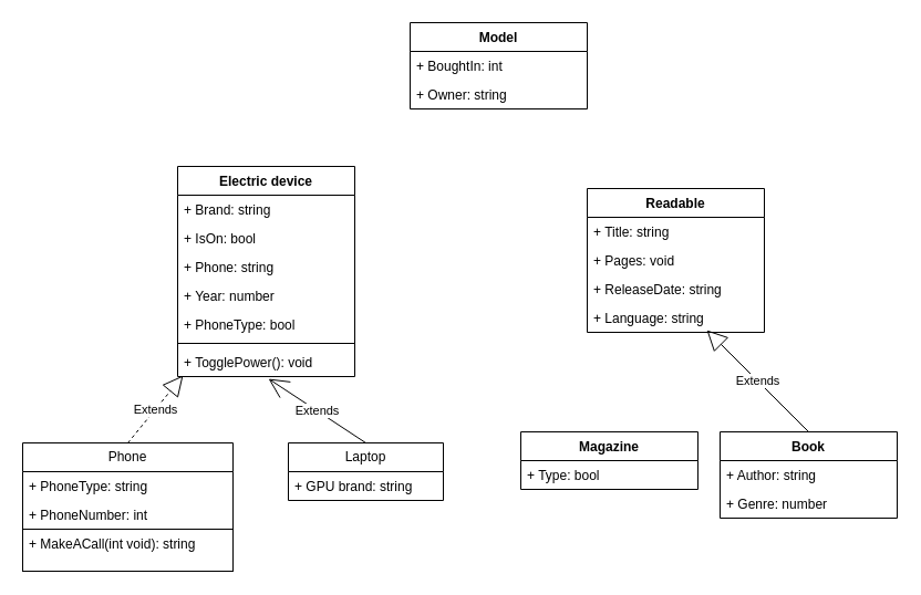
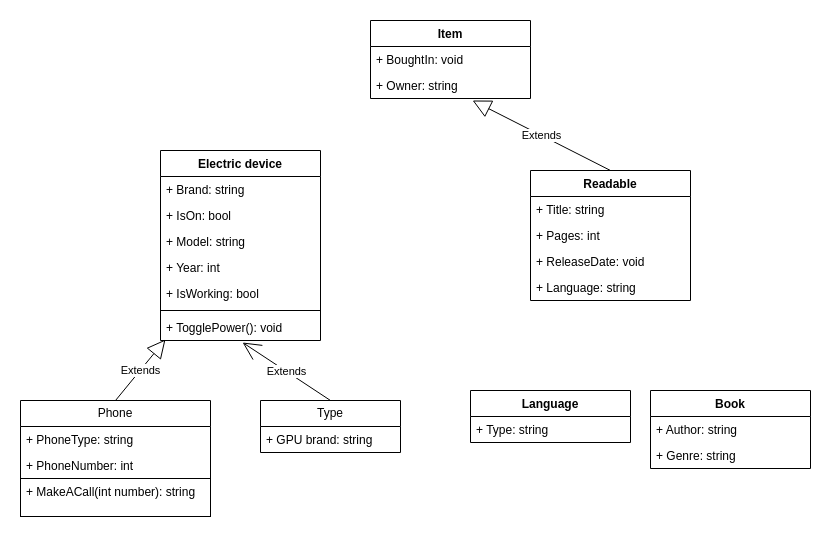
- <mxCell id="2" value="Model" style="swimlane;fontStyle=1;align=center;verticalAlign=top;childLayout=stackLayout;horizontal=1;startSize=26;horizontalStack=0;resizeParent=1;resizeParentMax=0;resizeLast=0;collapsible=1;marginBottom=0;whiteSpace=wrap;html=1;" vertex="1" parent="1"><mxGeometry x="370" y="20" width="160" height="78" as="geometry" /></mxCell>
+ <mxCell id="2" value="Item" style="swimlane;fontStyle=1;align=center;verticalAlign=top;childLayout=stackLayout;horizontal=1;startSize=26;horizontalStack=0;resizeParent=1;resizeParentMax=0;resizeLast=0;collapsible=1;marginBottom=0;whiteSpace=wrap;html=1;" vertex="1" parent="1"><mxGeometry x="370" y="20" width="160" height="78" as="geometry" /></mxCell>
- <mxCell id="3" value="+ BoughtIn: int" style="text;strokeColor=none;fillColor=none;align=left;verticalAlign=top;spacingLeft=4;spacingRight=4;overflow=hidden;rotatable=0;points=[[0,0.5],[1,0.5]];portConstraint=eastwest;whiteSpace=wrap;html=1;" vertex="1" parent="2"><mxGeometry y="26" width="160" height="26" as="geometry" /></mxCell>
+ <mxCell id="3" value="+ BoughtIn: void" style="text;strokeColor=none;fillColor=none;align=left;verticalAlign=top;spacingLeft=4;spacingRight=4;overflow=hidden;rotatable=0;points=[[0,0.5],[1,0.5]];portConstraint=eastwest;whiteSpace=wrap;html=1;" vertex="1" parent="2"><mxGeometry y="26" width="160" height="26" as="geometry" /></mxCell>
+ <mxCell id="32" value="Extends" style="endArrow=block;endSize=16;endFill=0;html=1;rounded=0;entryX=0.638;entryY=1.077;entryDx=0;entryDy=0;entryPerimeter=0;exitX=0.5;exitY=0;exitDx=0;exitDy=0;" edge="1" parent="1" source="13" target="4"><mxGeometry width="160" relative="1" as="geometry"><mxPoint x="300" y="210" as="sourcePoint" /><mxPoint x="473.04" y="131.012" as="targetPoint" /></mxGeometry></mxCell>
- <mxCell id="15" value="+ Pages: void" style="text;strokeColor=none;fillColor=none;align=left;verticalAlign=top;spacingLeft=4;spacingRight=4;overflow=hidden;rotatable=0;points=[[0,0.5],[1,0.5]];portConstraint=eastwest;whiteSpace=wrap;html=1;" vertex="1" parent="13"><mxGeometry y="52" width="160" height="26" as="geometry" /></mxCell>
+ <mxCell id="15" value="+ Pages: int" style="text;strokeColor=none;fillColor=none;align=left;verticalAlign=top;spacingLeft=4;spacingRight=4;overflow=hidden;rotatable=0;points=[[0,0.5],[1,0.5]];portConstraint=eastwest;whiteSpace=wrap;html=1;" vertex="1" parent="13"><mxGeometry y="52" width="160" height="26" as="geometry" /></mxCell>
- <mxCell id="8" value="+ Phone: string" style="text;strokeColor=none;fillColor=none;align=left;verticalAlign=top;spacingLeft=4;spacingRight=4;overflow=hidden;rotatable=0;points=[[0,0.5],[1,0.5]];portConstraint=eastwest;whiteSpace=wrap;html=1;" vertex="1" parent="5"><mxGeometry y="78" width="160" height="26" as="geometry" /></mxCell>
+ <mxCell id="8" value="+ Model: string" style="text;strokeColor=none;fillColor=none;align=left;verticalAlign=top;spacingLeft=4;spacingRight=4;overflow=hidden;rotatable=0;points=[[0,0.5],[1,0.5]];portConstraint=eastwest;whiteSpace=wrap;html=1;" vertex="1" parent="5"><mxGeometry y="78" width="160" height="26" as="geometry" /></mxCell>
- <mxCell id="16" value="+ ReleaseDate: string" style="text;strokeColor=none;fillColor=none;align=left;verticalAlign=top;spacingLeft=4;spacingRight=4;overflow=hidden;rotatable=0;points=[[0,0.5],[1,0.5]];portConstraint=eastwest;whiteSpace=wrap;html=1;" vertex="1" parent="13"><mxGeometry y="78" width="160" height="26" as="geometry" /></mxCell>
+ <mxCell id="16" value="+ ReleaseDate: void" style="text;strokeColor=none;fillColor=none;align=left;verticalAlign=top;spacingLeft=4;spacingRight=4;overflow=hidden;rotatable=0;points=[[0,0.5],[1,0.5]];portConstraint=eastwest;whiteSpace=wrap;html=1;" vertex="1" parent="13"><mxGeometry y="78" width="160" height="26" as="geometry" /></mxCell>
- <mxCell id="9" value="+ Year: number" style="text;strokeColor=none;fillColor=none;align=left;verticalAlign=top;spacingLeft=4;spacingRight=4;overflow=hidden;rotatable=0;points=[[0,0.5],[1,0.5]];portConstraint=eastwest;whiteSpace=wrap;html=1;" vertex="1" parent="5"><mxGeometry y="104" width="160" height="26" as="geometry" /></mxCell>
+ <mxCell id="9" value="+ Year: int" style="text;strokeColor=none;fillColor=none;align=left;verticalAlign=top;spacingLeft=4;spacingRight=4;overflow=hidden;rotatable=0;points=[[0,0.5],[1,0.5]];portConstraint=eastwest;whiteSpace=wrap;html=1;" vertex="1" parent="5"><mxGeometry y="104" width="160" height="26" as="geometry" /></mxCell>
- <mxCell id="10" value="+ PhoneType: bool" style="text;strokeColor=none;fillColor=none;align=left;verticalAlign=top;spacingLeft=4;spacingRight=4;overflow=hidden;rotatable=0;points=[[0,0.5],[1,0.5]];portConstraint=eastwest;whiteSpace=wrap;html=1;" vertex="1" parent="5"><mxGeometry y="130" width="160" height="26" as="geometry" /></mxCell>
+ <mxCell id="10" value="+ IsWorking: bool" style="text;strokeColor=none;fillColor=none;align=left;verticalAlign=top;spacingLeft=4;spacingRight=4;overflow=hidden;rotatable=0;points=[[0,0.5],[1,0.5]];portConstraint=eastwest;whiteSpace=wrap;html=1;" vertex="1" parent="5"><mxGeometry y="130" width="160" height="26" as="geometry" /></mxCell>
- <mxCell id="31" value="Extends" style="endArrow=block;endSize=16;endFill=0;html=1;rounded=0;exitX=0.5;exitY=0;exitDx=0;exitDy=0;entryX=0.675;entryY=0.923;entryDx=0;entryDy=0;entryPerimeter=0;" edge="1" parent="1" source="18" target="17"><mxGeometry width="160" relative="1" as="geometry"><mxPoint x="560" y="400" as="sourcePoint" /><mxPoint x="591" y="313" as="targetPoint" /></mxGeometry></mxCell>
- <mxCell id="29" value="Extends" style="endArrow=block;endSize=16;endFill=0;html=1;rounded=0;exitX=0.5;exitY=0;exitDx=0;exitDy=0;entryX=0.031;entryY=0.962;entryDx=0;entryDy=0;entryPerimeter=0;dashed=1;" edge="1" parent="1" source="23" target="12"><mxGeometry width="160" relative="1" as="geometry"><mxPoint x="320" y="230" as="sourcePoint" /><mxPoint x="480" y="230" as="targetPoint" /></mxGeometry></mxCell>
+ <mxCell id="29" value="Extends" style="endArrow=block;endSize=16;endFill=0;html=1;rounded=0;exitX=0.5;exitY=0;exitDx=0;exitDy=0;entryX=0.031;entryY=0.962;entryDx=0;entryDy=0;entryPerimeter=0;" edge="1" parent="1" source="23" target="12"><mxGeometry width="160" relative="1" as="geometry"><mxPoint x="320" y="230" as="sourcePoint" /><mxPoint x="480" y="230" as="targetPoint" /></mxGeometry></mxCell>
- <mxCell id="21" value="Magazine" style="swimlane;fontStyle=1;align=center;verticalAlign=top;childLayout=stackLayout;horizontal=1;startSize=26;horizontalStack=0;resizeParent=1;resizeParentMax=0;resizeLast=0;collapsible=1;marginBottom=0;whiteSpace=wrap;html=1;" vertex="1" parent="1"><mxGeometry x="470" y="390" width="160" height="52" as="geometry" /></mxCell>
+ <mxCell id="21" value="Language" style="swimlane;fontStyle=1;align=center;verticalAlign=top;childLayout=stackLayout;horizontal=1;startSize=26;horizontalStack=0;resizeParent=1;resizeParentMax=0;resizeLast=0;collapsible=1;marginBottom=0;whiteSpace=wrap;html=1;" vertex="1" parent="1"><mxGeometry x="470" y="390" width="160" height="52" as="geometry" /></mxCell>
- <mxCell id="27" value="Laptop" style="swimlane;fontStyle=0;childLayout=stackLayout;horizontal=1;startSize=26;fillColor=none;horizontalStack=0;resizeParent=1;resizeParentMax=0;resizeLast=0;collapsible=1;marginBottom=0;whiteSpace=wrap;html=1;" vertex="1" parent="1"><mxGeometry x="260" y="400" width="140" height="52" as="geometry" /></mxCell>
+ <mxCell id="27" value="Type" style="swimlane;fontStyle=0;childLayout=stackLayout;horizontal=1;startSize=26;fillColor=none;horizontalStack=0;resizeParent=1;resizeParentMax=0;resizeLast=0;collapsible=1;marginBottom=0;whiteSpace=wrap;html=1;" vertex="1" parent="1"><mxGeometry x="260" y="400" width="140" height="52" as="geometry" /></mxCell>
- <mxCell id="22" value="+ Type: bool" style="text;strokeColor=none;fillColor=none;align=left;verticalAlign=top;spacingLeft=4;spacingRight=4;overflow=hidden;rotatable=0;points=[[0,0.5],[1,0.5]];portConstraint=eastwest;whiteSpace=wrap;html=1;" vertex="1" parent="21"><mxGeometry y="26" width="160" height="26" as="geometry" /></mxCell>
+ <mxCell id="22" value="+ Type: string" style="text;strokeColor=none;fillColor=none;align=left;verticalAlign=top;spacingLeft=4;spacingRight=4;overflow=hidden;rotatable=0;points=[[0,0.5],[1,0.5]];portConstraint=eastwest;whiteSpace=wrap;html=1;" vertex="1" parent="21"><mxGeometry y="26" width="160" height="26" as="geometry" /></mxCell>
- <mxCell id="20" value="+ Genre: number" style="text;strokeColor=none;fillColor=none;align=left;verticalAlign=top;spacingLeft=4;spacingRight=4;overflow=hidden;rotatable=0;points=[[0,0.5],[1,0.5]];portConstraint=eastwest;whiteSpace=wrap;html=1;" vertex="1" parent="18"><mxGeometry y="52" width="160" height="26" as="geometry" /></mxCell>
+ <mxCell id="20" value="+ Genre: string" style="text;strokeColor=none;fillColor=none;align=left;verticalAlign=top;spacingLeft=4;spacingRight=4;overflow=hidden;rotatable=0;points=[[0,0.5],[1,0.5]];portConstraint=eastwest;whiteSpace=wrap;html=1;" vertex="1" parent="18"><mxGeometry y="52" width="160" height="26" as="geometry" /></mxCell>
- <mxCell id="26" value="+ MakeACall(int void): string" style="text;strokeColor=default;fillColor=none;align=left;verticalAlign=top;spacingLeft=4;spacingRight=4;overflow=hidden;rotatable=0;points=[[0,0.5],[1,0.5]];portConstraint=eastwest;whiteSpace=wrap;html=1;" vertex="1" parent="23"><mxGeometry y="78" width="190" height="38" as="geometry" /></mxCell>
+ <mxCell id="26" value="+ MakeACall(int number): string" style="text;strokeColor=default;fillColor=none;align=left;verticalAlign=top;spacingLeft=4;spacingRight=4;overflow=hidden;rotatable=0;points=[[0,0.5],[1,0.5]];portConstraint=eastwest;whiteSpace=wrap;html=1;" vertex="1" parent="23"><mxGeometry y="78" width="190" height="38" as="geometry" /></mxCell>
